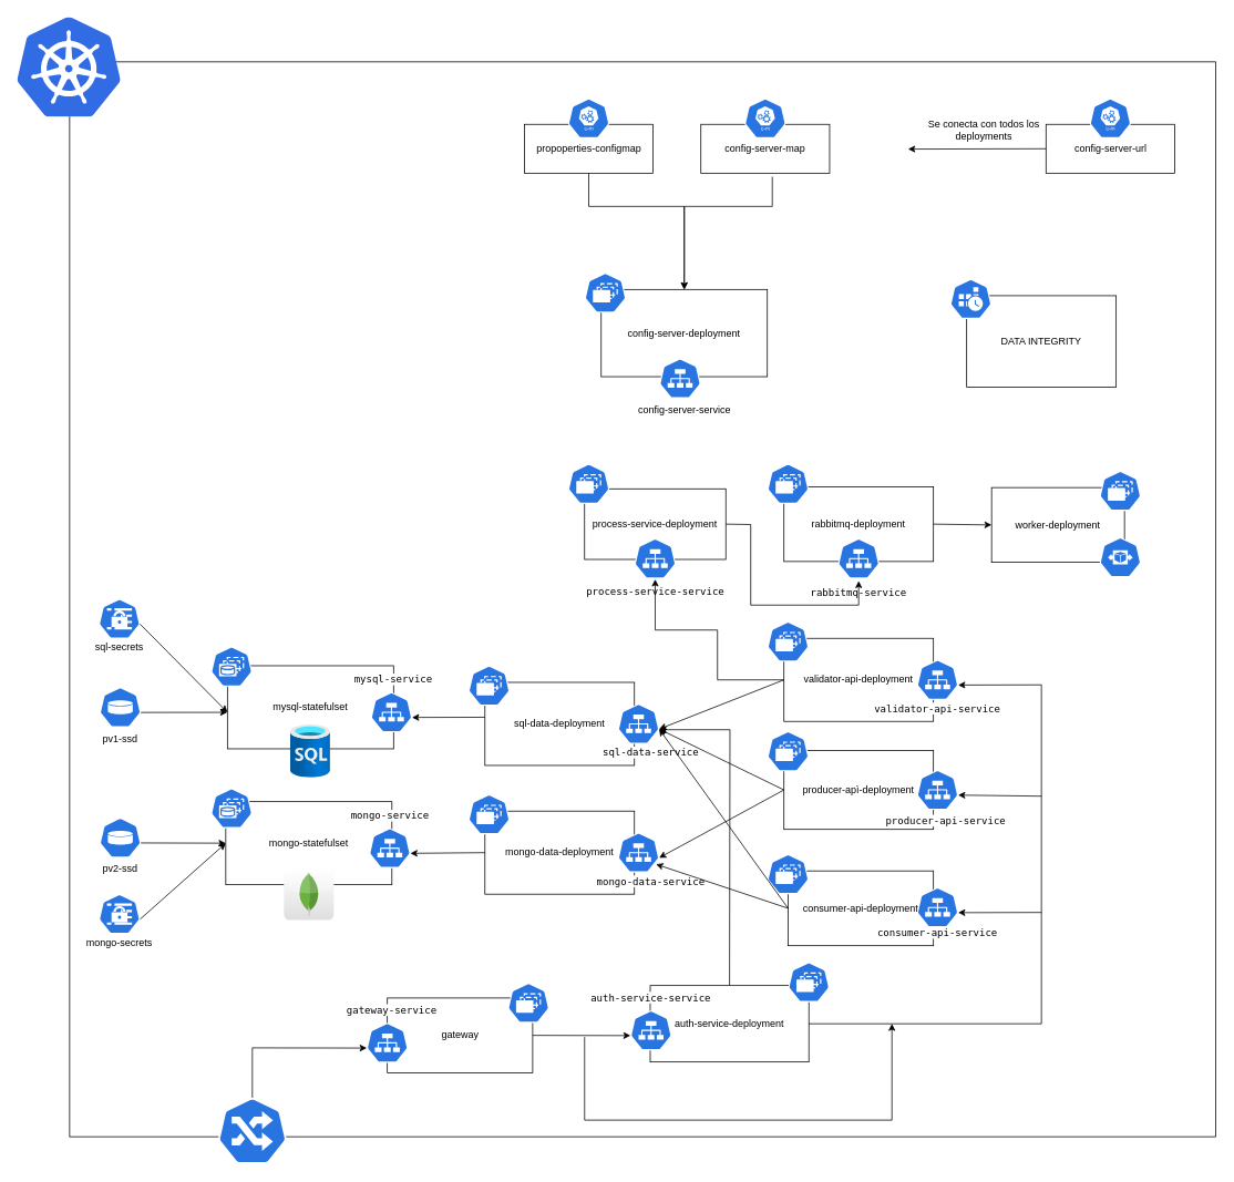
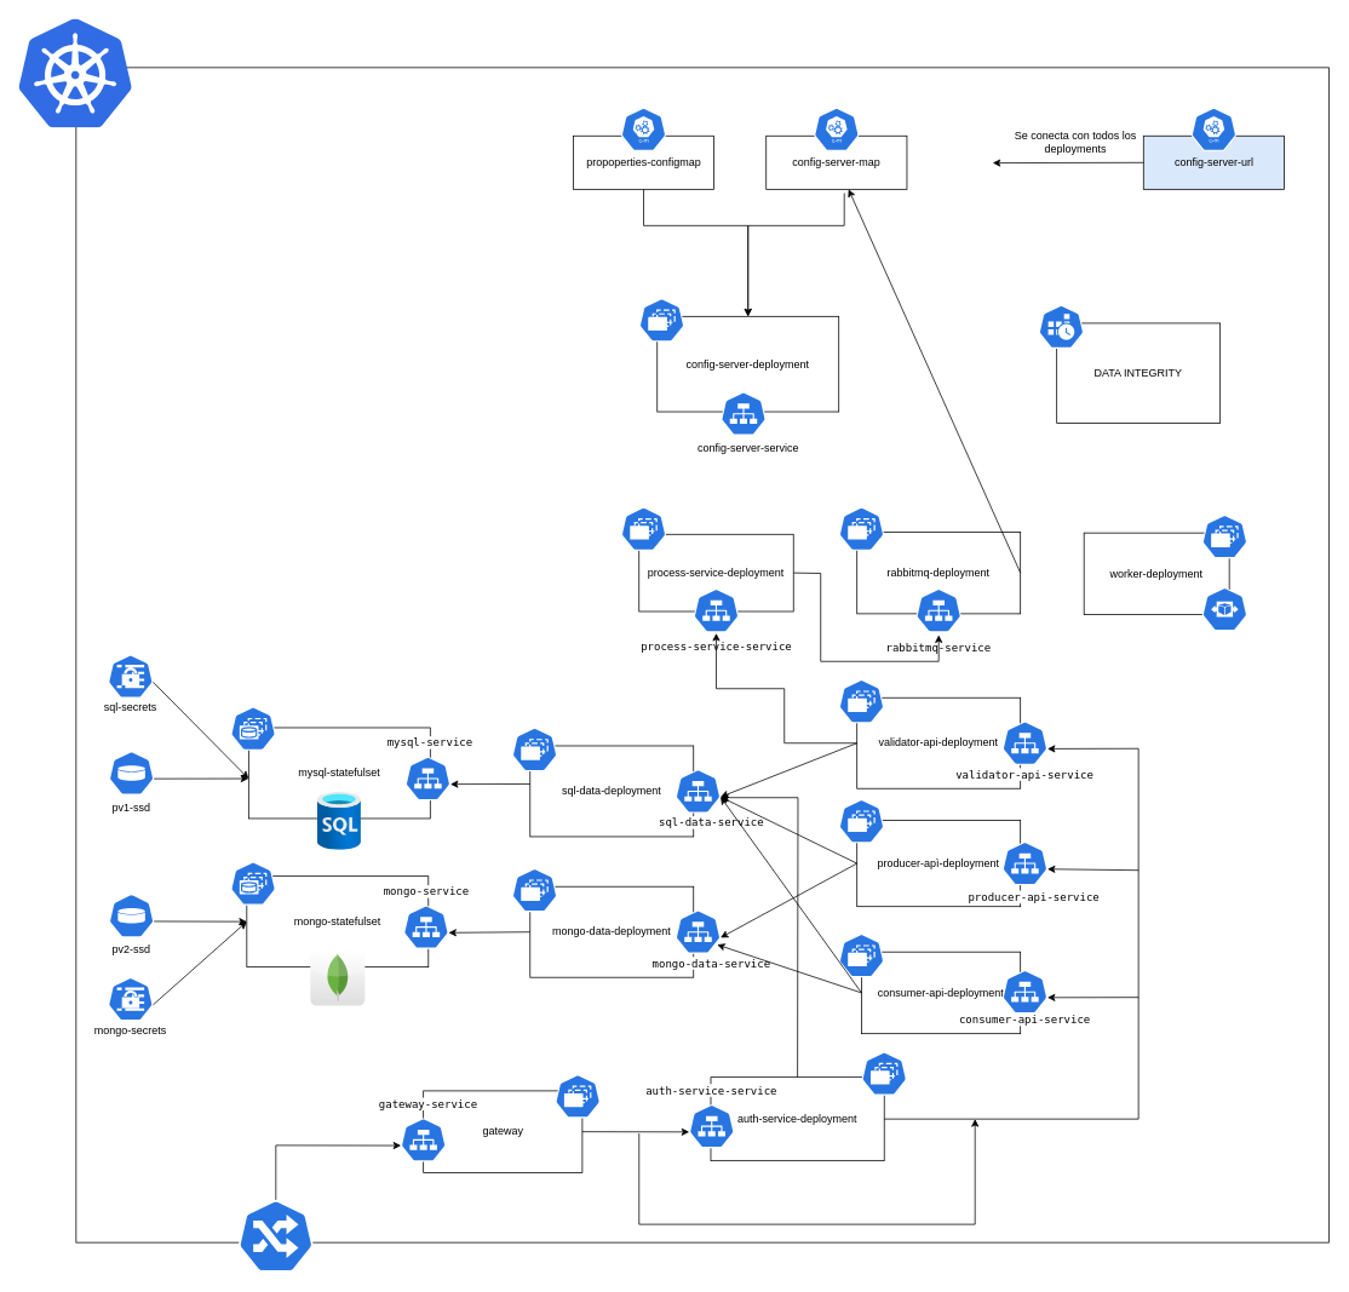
- <mxCell id="79" value="config-server-url" style="rounded=0;whiteSpace=wrap;html=1;" vertex="1" parent="1"><mxGeometry x="1258.5" y="149.2" width="155" height="58.8" as="geometry" /></mxCell>
+ <mxCell id="79" value="config-server-url" style="rounded=0;whiteSpace=wrap;html=1;fillColor=#dae8fc;" vertex="1" parent="1"><mxGeometry x="1258.5" y="149.2" width="155" height="58.8" as="geometry" /></mxCell>
- <mxCell id="67" value="" style="endArrow=classic;html=1;rounded=0;entryX=0;entryY=0.5;entryDx=0;entryDy=0;exitX=1;exitY=0.5;exitDx=0;exitDy=0;" edge="1" parent="1" source="8" target="9"><mxGeometry width="50" height="50" relative="1" as="geometry"><mxPoint x="843" y="828" as="sourcePoint" /><mxPoint x="893" y="778" as="targetPoint" /></mxGeometry></mxCell>
+ <mxCell id="67" value="" style="endArrow=classic;html=1;rounded=0;exitX=1;exitY=0.5;exitDx=0;exitDy=0;" edge="1" parent="1" source="8" target="77"><mxGeometry width="50" height="50" relative="1" as="geometry"><mxPoint x="843" y="828" as="sourcePoint" /><mxPoint x="893" y="778" as="targetPoint" /></mxGeometry></mxCell>
